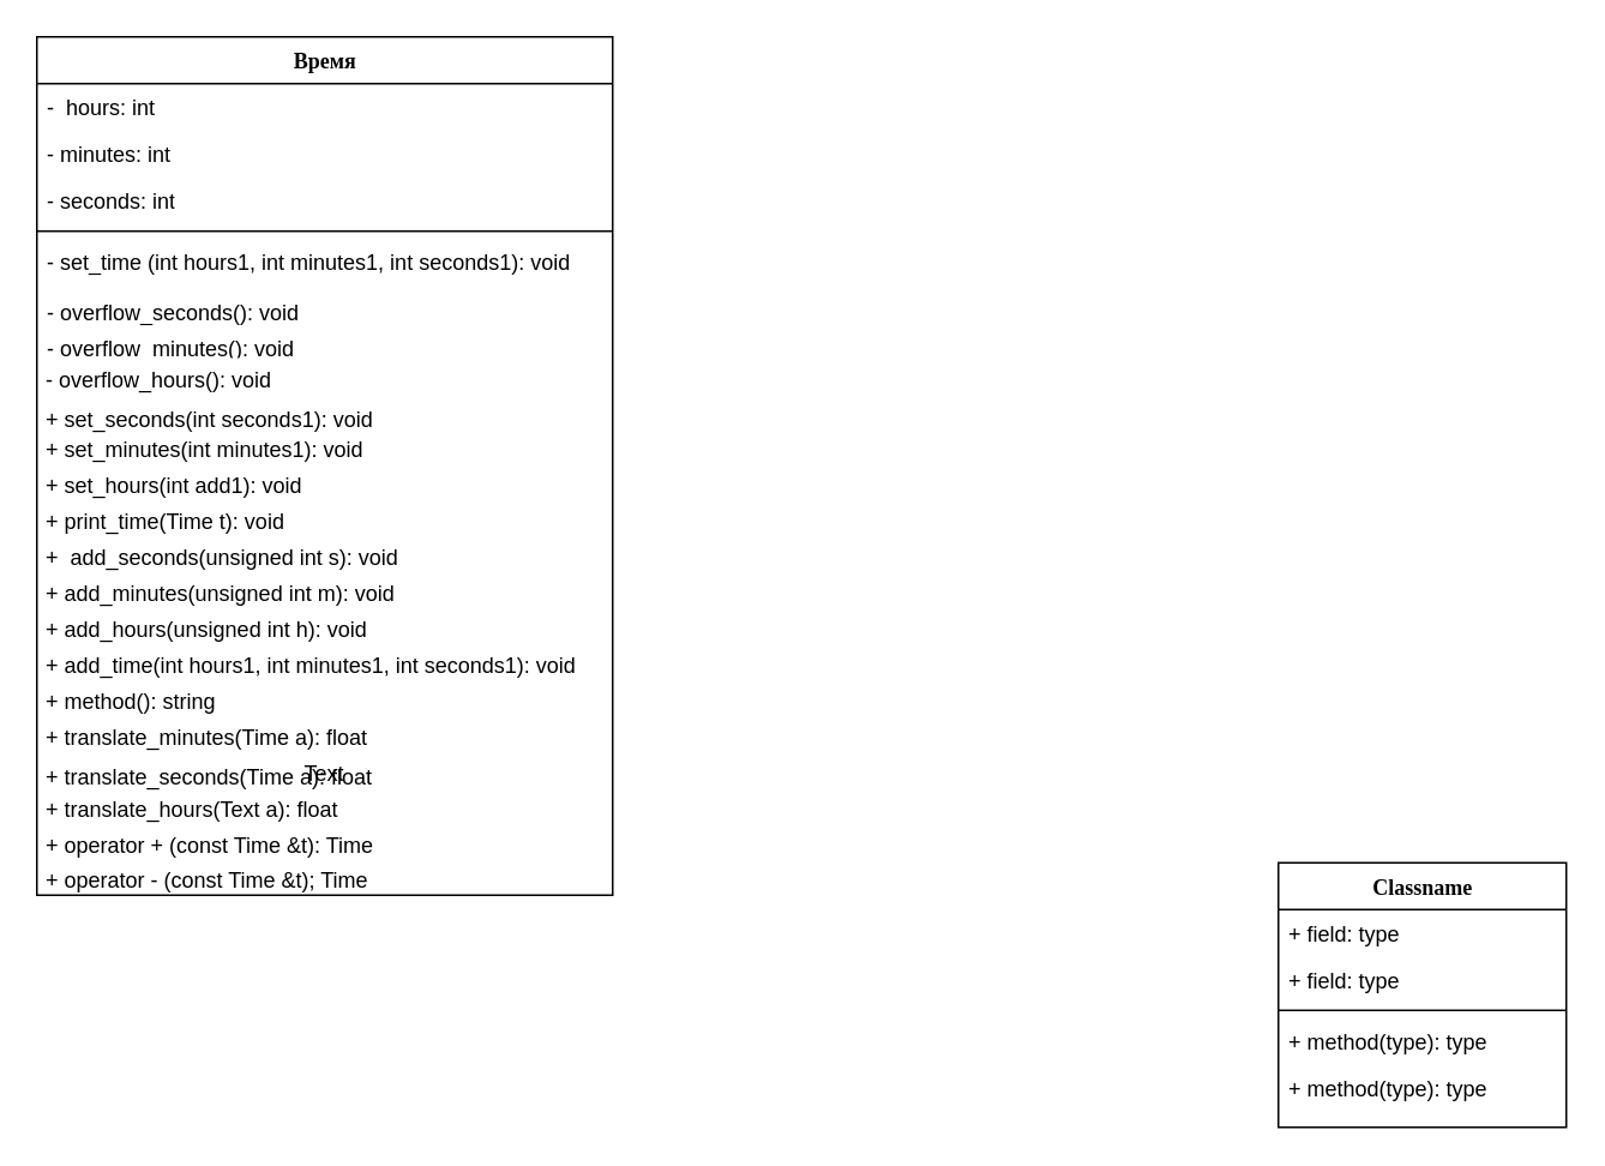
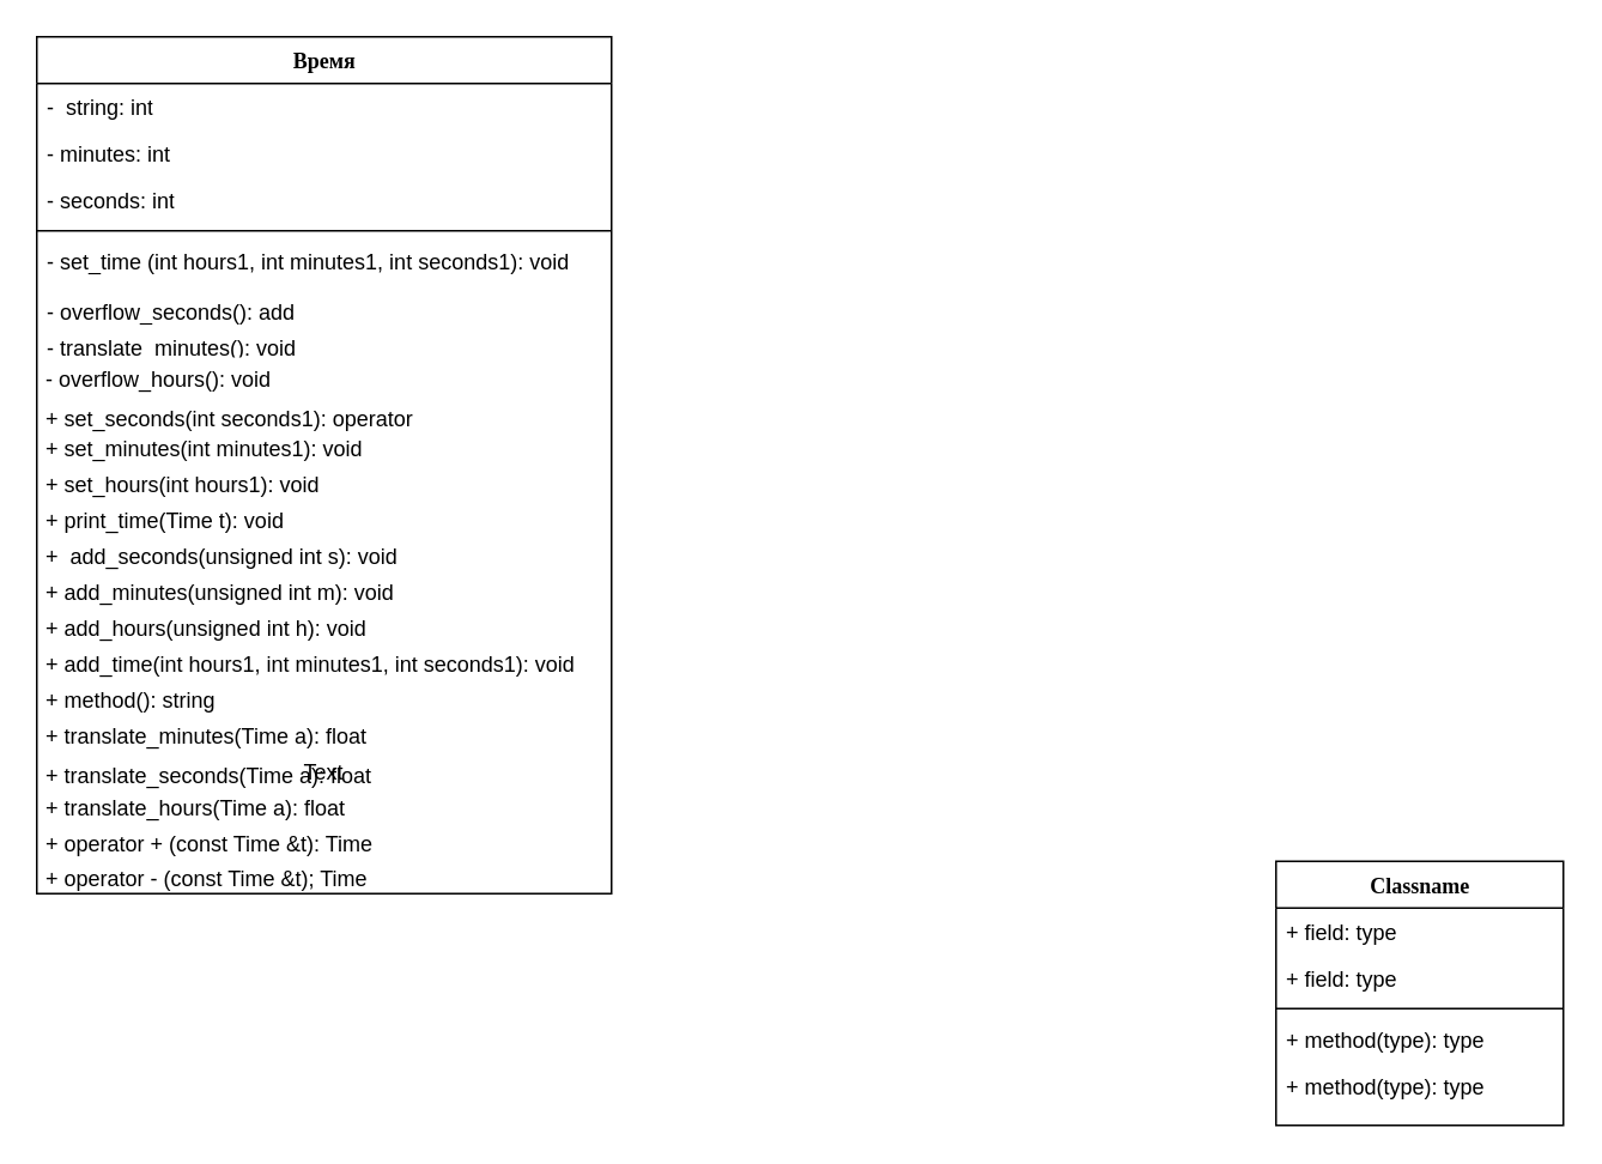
- <mxCell id="3" value="&lt;font style=&quot;vertical-align: inherit&quot;&gt;&lt;font style=&quot;vertical-align: inherit&quot;&gt;&lt;font style=&quot;vertical-align: inherit&quot;&gt;&lt;font style=&quot;vertical-align: inherit&quot;&gt;&lt;font style=&quot;vertical-align: inherit&quot;&gt;&lt;font style=&quot;vertical-align: inherit&quot;&gt;&lt;font style=&quot;vertical-align: inherit&quot;&gt;&lt;font style=&quot;vertical-align: inherit&quot;&gt;-&amp;nbsp; hours: int&lt;/font&gt;&lt;/font&gt;&lt;/font&gt;&lt;/font&gt;&lt;/font&gt;&lt;/font&gt;&lt;/font&gt;&lt;/font&gt;&lt;span&gt;&lt;br&gt;&lt;/span&gt;" style="text;html=1;strokeColor=none;fillColor=none;align=left;verticalAlign=top;spacingLeft=4;spacingRight=4;whiteSpace=wrap;overflow=hidden;rotatable=0;points=[[0,0.5],[1,0.5]];portConstraint=eastwest;" parent="2" vertex="1"><mxGeometry y="26" width="320" height="26" as="geometry" /></mxCell>
+ <mxCell id="3" value="&lt;font style=&quot;vertical-align: inherit&quot;&gt;&lt;font style=&quot;vertical-align: inherit&quot;&gt;&lt;font style=&quot;vertical-align: inherit&quot;&gt;&lt;font style=&quot;vertical-align: inherit&quot;&gt;&lt;font style=&quot;vertical-align: inherit&quot;&gt;&lt;font style=&quot;vertical-align: inherit&quot;&gt;&lt;font style=&quot;vertical-align: inherit&quot;&gt;&lt;font style=&quot;vertical-align: inherit&quot;&gt;-&amp;nbsp; string: int&lt;/font&gt;&lt;/font&gt;&lt;/font&gt;&lt;/font&gt;&lt;/font&gt;&lt;/font&gt;&lt;/font&gt;&lt;/font&gt;&lt;span&gt;&lt;br&gt;&lt;/span&gt;" style="text;html=1;strokeColor=none;fillColor=none;align=left;verticalAlign=top;spacingLeft=4;spacingRight=4;whiteSpace=wrap;overflow=hidden;rotatable=0;points=[[0,0.5],[1,0.5]];portConstraint=eastwest;" parent="2" vertex="1"><mxGeometry y="26" width="320" height="26" as="geometry" /></mxCell>
- <mxCell id="8" value="&lt;font style=&quot;vertical-align: inherit&quot;&gt;&lt;font style=&quot;vertical-align: inherit&quot;&gt;-&amp;nbsp;overflow_seconds(): void&lt;/font&gt;&lt;/font&gt;" style="text;html=1;strokeColor=none;fillColor=none;align=left;verticalAlign=top;spacingLeft=4;spacingRight=4;whiteSpace=wrap;overflow=hidden;rotatable=0;points=[[0,0.5],[1,0.5]];portConstraint=eastwest;" parent="2" vertex="1"><mxGeometry y="140" width="320" height="20" as="geometry" /></mxCell>
+ <mxCell id="8" value="&lt;font style=&quot;vertical-align: inherit&quot;&gt;&lt;font style=&quot;vertical-align: inherit&quot;&gt;-&amp;nbsp;overflow_seconds(): add&lt;/font&gt;&lt;/font&gt;" style="text;html=1;strokeColor=none;fillColor=none;align=left;verticalAlign=top;spacingLeft=4;spacingRight=4;whiteSpace=wrap;overflow=hidden;rotatable=0;points=[[0,0.5],[1,0.5]];portConstraint=eastwest;" parent="2" vertex="1"><mxGeometry y="140" width="320" height="20" as="geometry" /></mxCell>
- <mxCell id="9" value="&lt;font style=&quot;vertical-align: inherit&quot;&gt;&lt;font style=&quot;vertical-align: inherit&quot;&gt;-&amp;nbsp;overflow_minutes(): void&lt;/font&gt;&lt;/font&gt;" style="text;html=1;strokeColor=none;fillColor=none;align=left;verticalAlign=top;spacingLeft=4;spacingRight=4;whiteSpace=wrap;overflow=hidden;rotatable=0;points=[[0,0.5],[1,0.5]];portConstraint=eastwest;" parent="2" vertex="1"><mxGeometry y="160" width="320" height="16" as="geometry" /></mxCell>
+ <mxCell id="9" value="&lt;font style=&quot;vertical-align: inherit&quot;&gt;&lt;font style=&quot;vertical-align: inherit&quot;&gt;-&amp;nbsp;translate_minutes(): void&lt;/font&gt;&lt;/font&gt;" style="text;html=1;strokeColor=none;fillColor=none;align=left;verticalAlign=top;spacingLeft=4;spacingRight=4;whiteSpace=wrap;overflow=hidden;rotatable=0;points=[[0,0.5],[1,0.5]];portConstraint=eastwest;" parent="2" vertex="1"><mxGeometry y="160" width="320" height="16" as="geometry" /></mxCell>
- <mxCell id="11" value="&lt;font style=&quot;vertical-align: inherit&quot;&gt;&lt;font style=&quot;vertical-align: inherit&quot;&gt;&amp;nbsp;+&amp;nbsp;set_seconds(int seconds1): void&lt;/font&gt;&lt;/font&gt;" style="text;html=1;strokeColor=none;fillColor=none;align=left;verticalAlign=middle;whiteSpace=wrap;rounded=0;" parent="2" vertex="1"><mxGeometry y="206" width="320" height="14" as="geometry" /></mxCell>
+ <mxCell id="11" value="&lt;font style=&quot;vertical-align: inherit&quot;&gt;&lt;font style=&quot;vertical-align: inherit&quot;&gt;&amp;nbsp;+&amp;nbsp;set_seconds(int seconds1): operator&lt;/font&gt;&lt;/font&gt;" style="text;html=1;strokeColor=none;fillColor=none;align=left;verticalAlign=middle;whiteSpace=wrap;rounded=0;" parent="2" vertex="1"><mxGeometry y="206" width="320" height="14" as="geometry" /></mxCell>
- <mxCell id="13" value="&lt;font style=&quot;vertical-align: inherit&quot;&gt;&lt;font style=&quot;vertical-align: inherit&quot;&gt;&amp;nbsp;+&amp;nbsp;set_hours(int add1): void&lt;/font&gt;&lt;/font&gt;" style="text;html=1;strokeColor=none;fillColor=none;align=left;verticalAlign=middle;whiteSpace=wrap;rounded=0;" parent="2" vertex="1"><mxGeometry y="240" width="320" height="20" as="geometry" /></mxCell>
+ <mxCell id="13" value="&lt;font style=&quot;vertical-align: inherit&quot;&gt;&lt;font style=&quot;vertical-align: inherit&quot;&gt;&amp;nbsp;+&amp;nbsp;set_hours(int hours1): void&lt;/font&gt;&lt;/font&gt;" style="text;html=1;strokeColor=none;fillColor=none;align=left;verticalAlign=middle;whiteSpace=wrap;rounded=0;" parent="2" vertex="1"><mxGeometry y="240" width="320" height="20" as="geometry" /></mxCell>
- <mxCell id="22" value="&amp;nbsp;+&amp;nbsp;translate_hours(Text a): float" style="text;html=1;strokeColor=none;fillColor=none;align=left;verticalAlign=middle;whiteSpace=wrap;rounded=0;" vertex="1" parent="2"><mxGeometry y="420" width="320" height="20" as="geometry" /></mxCell>
+ <mxCell id="22" value="&amp;nbsp;+&amp;nbsp;translate_hours(Time a): float" style="text;html=1;strokeColor=none;fillColor=none;align=left;verticalAlign=middle;whiteSpace=wrap;rounded=0;" vertex="1" parent="2"><mxGeometry y="420" width="320" height="20" as="geometry" /></mxCell>
